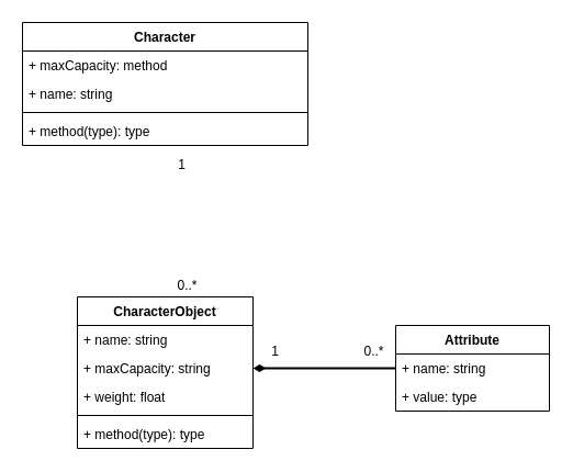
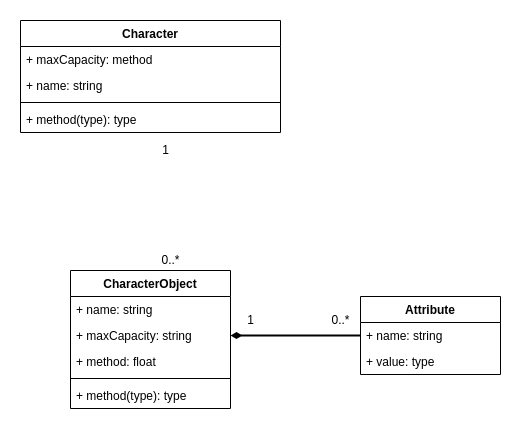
- <mxCell id="5" value="+ weight: float" style="text;strokeColor=none;fillColor=none;align=left;verticalAlign=top;spacingLeft=4;spacingRight=4;overflow=hidden;rotatable=0;points=[[0,0.5],[1,0.5]];portConstraint=eastwest;" parent="2" vertex="1"><mxGeometry y="78" width="160" height="26" as="geometry" /></mxCell>
+ <mxCell id="5" value="+ method: float" style="text;strokeColor=none;fillColor=none;align=left;verticalAlign=top;spacingLeft=4;spacingRight=4;overflow=hidden;rotatable=0;points=[[0,0.5],[1,0.5]];portConstraint=eastwest;" parent="2" vertex="1"><mxGeometry y="78" width="160" height="26" as="geometry" /></mxCell>
